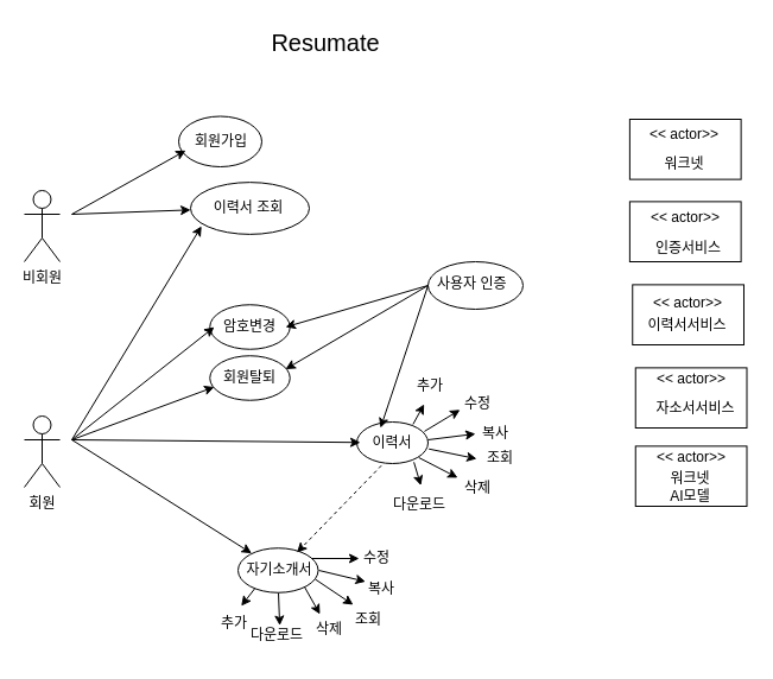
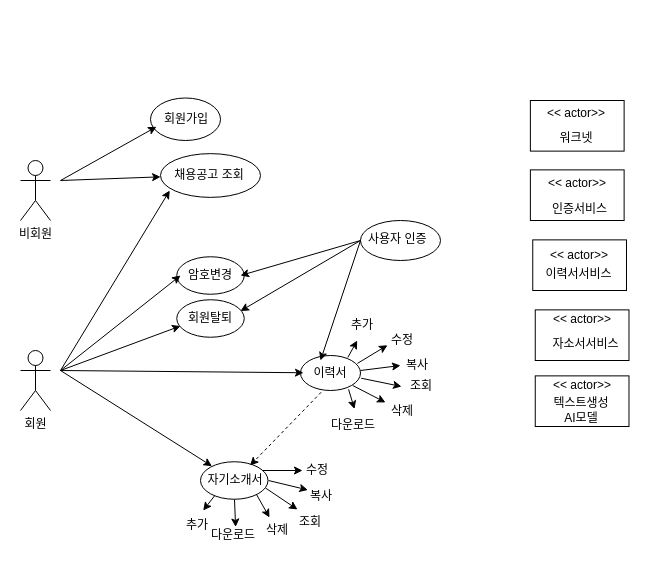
- <mxCell id="16" value="&lt;font style=&quot;font-size: 20px;&quot;&gt;Resumate&lt;/font&gt;" style="text;html=1;strokeColor=none;fillColor=none;align=center;verticalAlign=middle;whiteSpace=wrap;rounded=0;" vertex="1" parent="1"><mxGeometry x="224" y="20" width="100" height="30" as="geometry" /></mxCell>
- <mxCell id="19" value="이력서 조회" style="text;html=1;strokeColor=none;fillColor=none;align=center;verticalAlign=middle;whiteSpace=wrap;rounded=0;" vertex="1" parent="1"><mxGeometry x="169.25" y="160" width="80" height="30" as="geometry" /></mxCell>
+ <mxCell id="19" value="채용공고 조회" style="text;html=1;strokeColor=none;fillColor=none;align=center;verticalAlign=middle;whiteSpace=wrap;rounded=0;" vertex="1" parent="1"><mxGeometry x="169.25" y="160" width="80" height="30" as="geometry" /></mxCell>
- <mxCell id="68" value="워크넷&lt;br&gt;AI모델" style="text;html=1;strokeColor=none;fillColor=none;align=center;verticalAlign=middle;whiteSpace=wrap;rounded=0;" vertex="1" parent="1"><mxGeometry x="541.87" y="395.38" width="77.5" height="30" as="geometry" /></mxCell>
+ <mxCell id="68" value="텍스트생성&lt;br&gt;AI모델" style="text;html=1;strokeColor=none;fillColor=none;align=center;verticalAlign=middle;whiteSpace=wrap;rounded=0;" vertex="1" parent="1"><mxGeometry x="541.87" y="395.38" width="77.5" height="30" as="geometry" /></mxCell>
